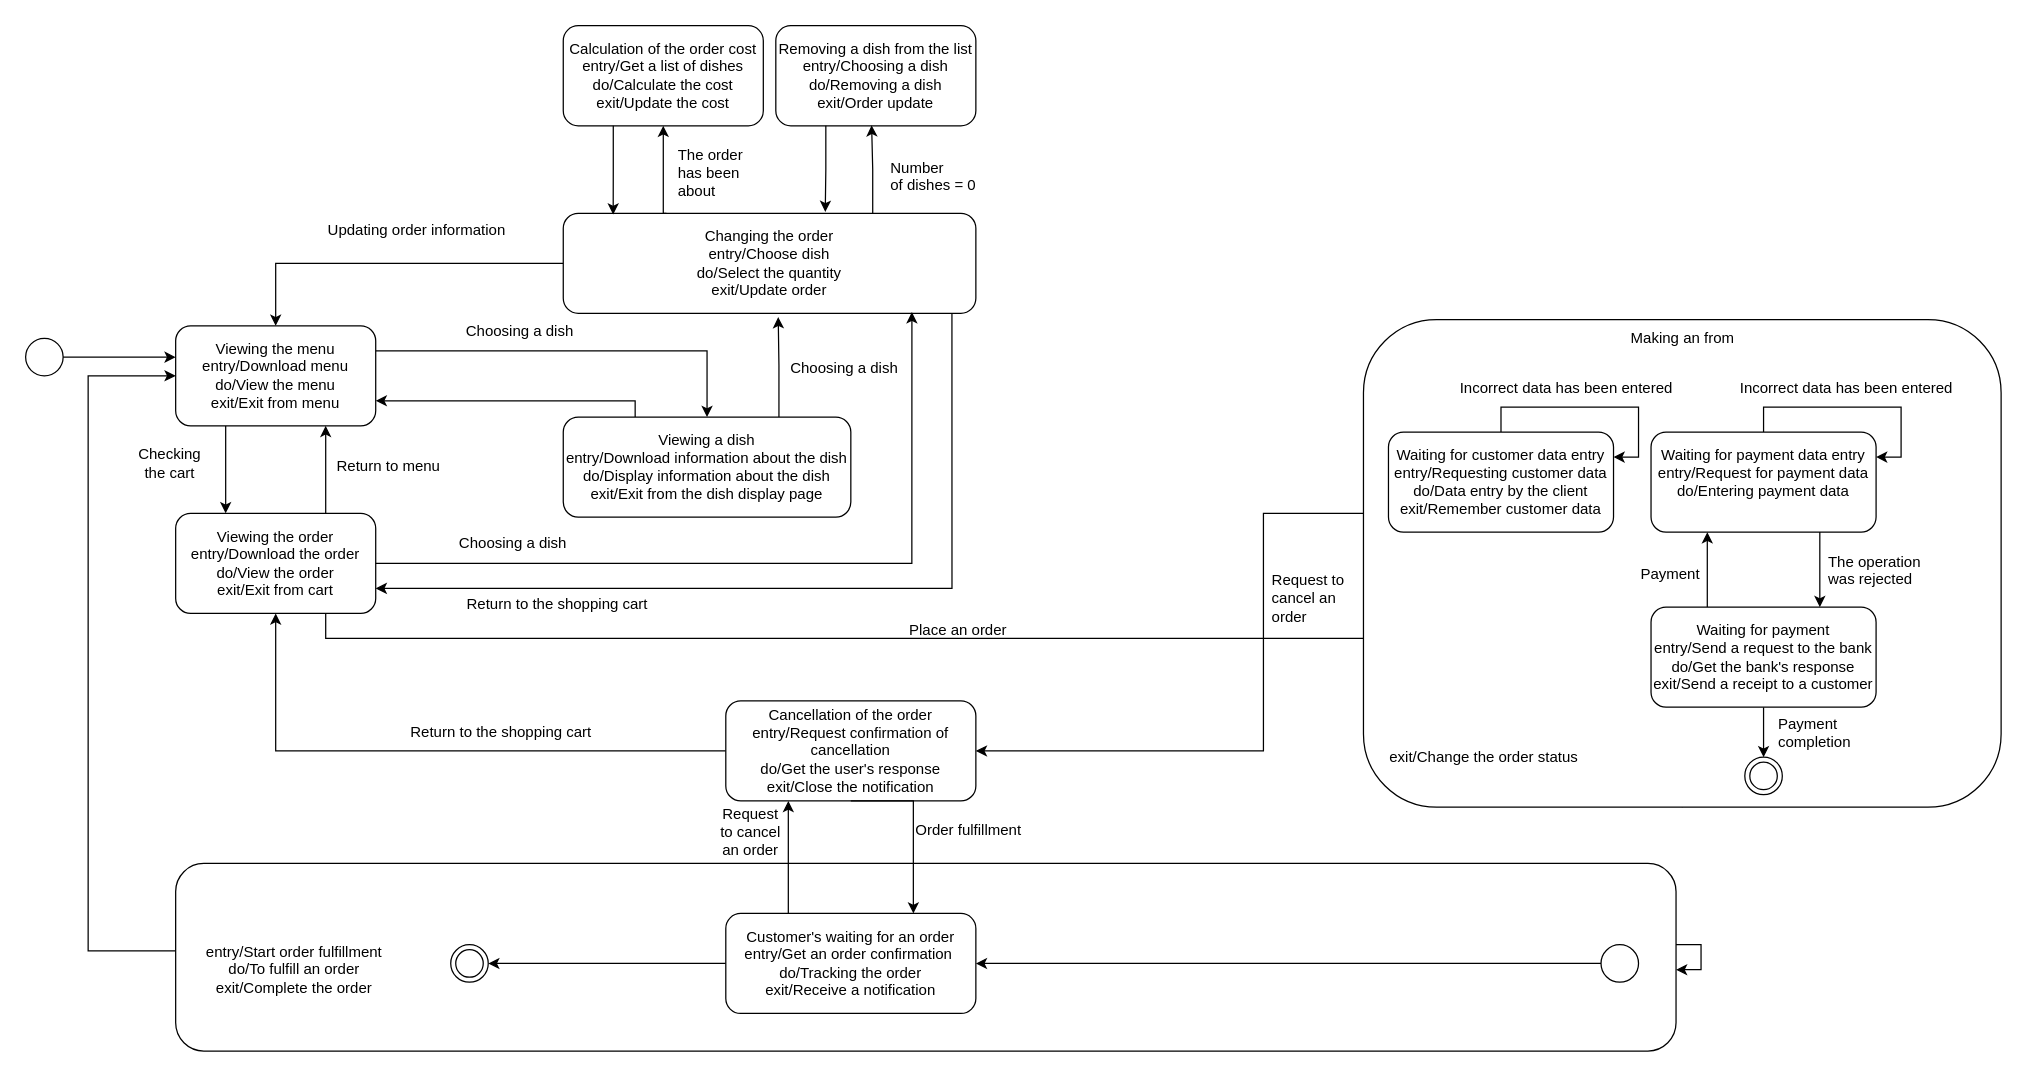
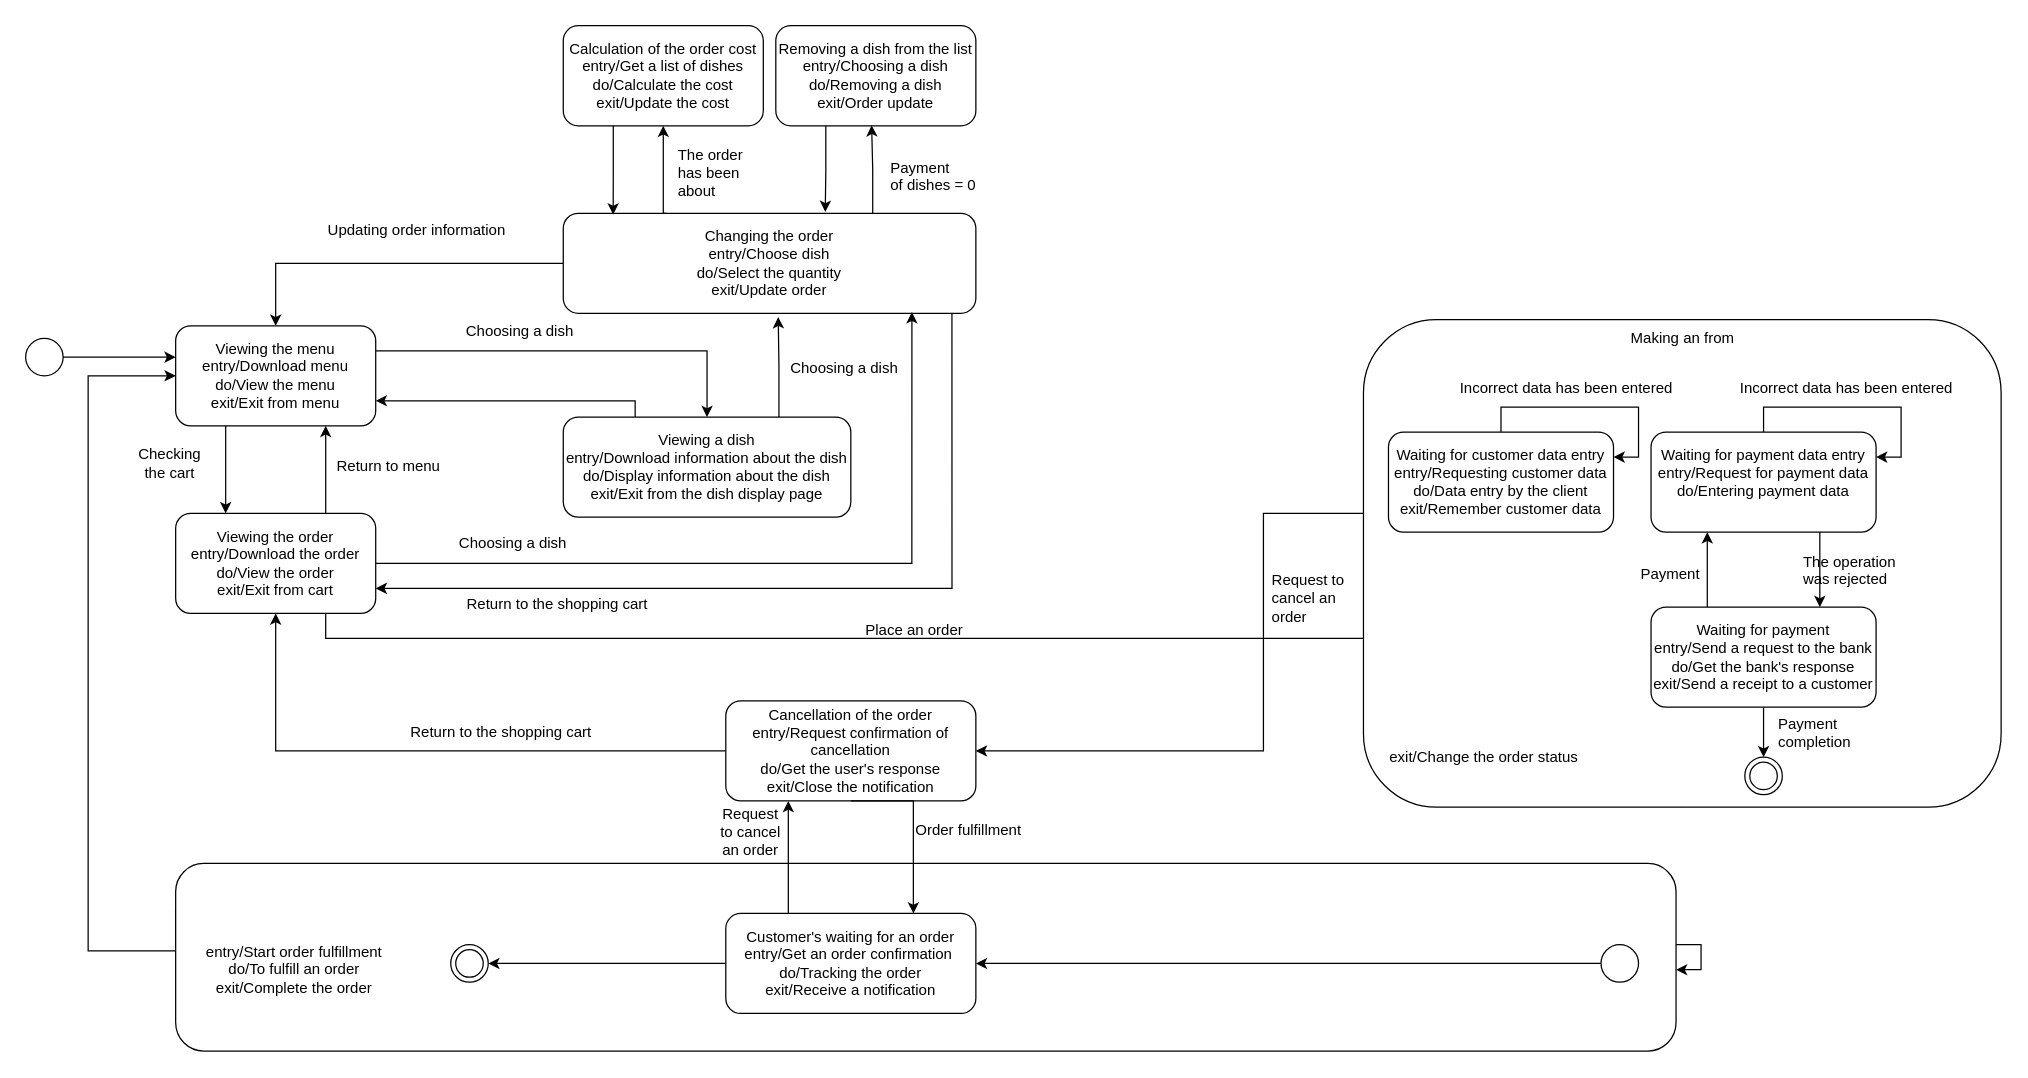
- <mxCell id="22" value="Number&#10;of dishes = 0" style="text;whiteSpace=wrap;" parent="1" vertex="1"><mxGeometry x="710" y="120" width="90" height="40" as="geometry" /></mxCell>
+ <mxCell id="22" value="Payment&#10;of dishes = 0" style="text;whiteSpace=wrap;" parent="1" vertex="1"><mxGeometry x="710" y="120" width="90" height="40" as="geometry" /></mxCell>
- <mxCell id="49" value="The operation&#10;was rejected" style="text;whiteSpace=wrap;" parent="1" vertex="1"><mxGeometry x="1460" y="435" width="80" height="40" as="geometry" /></mxCell>
+ <mxCell id="49" value="The operation&#10;was rejected" style="text;whiteSpace=wrap;" parent="1" vertex="1"><mxGeometry x="1440" y="435" width="80" height="40" as="geometry" /></mxCell>
- <mxCell id="52" value="Place an order" style="text;whiteSpace=wrap;" parent="1" vertex="1"><mxGeometry x="725" y="490" width="110" height="40" as="geometry" /></mxCell>
+ <mxCell id="52" value="Place an order" style="text;whiteSpace=wrap;" parent="1" vertex="1"><mxGeometry x="690" y="490" width="110" height="40" as="geometry" /></mxCell>
